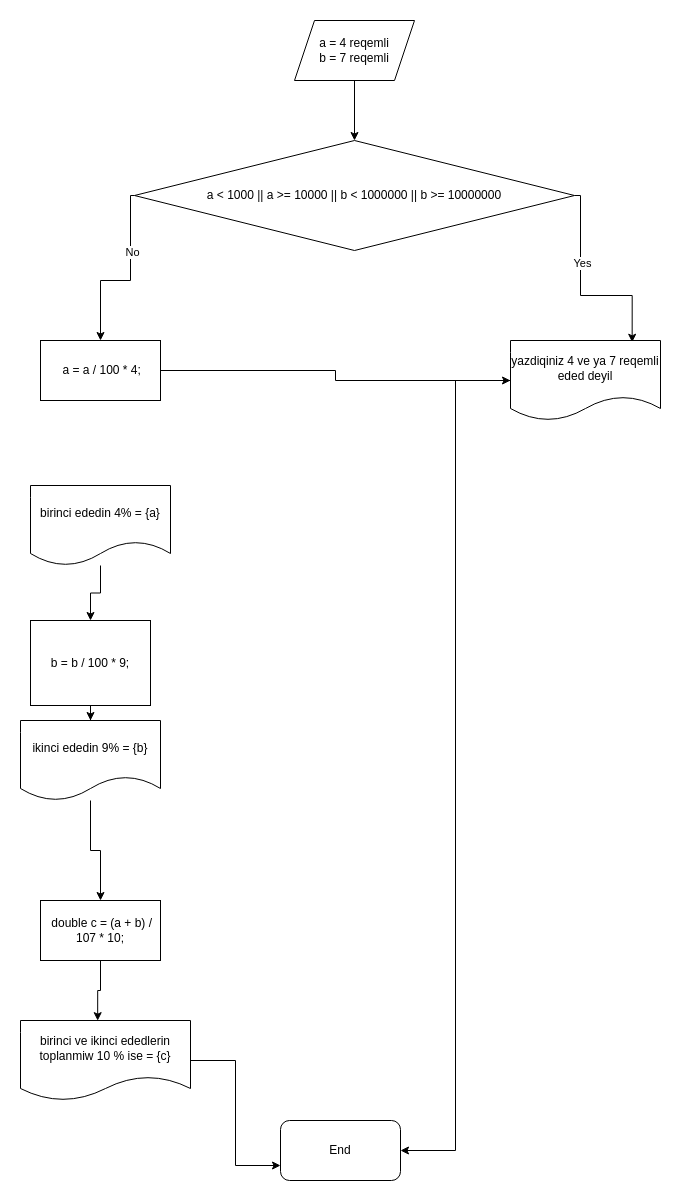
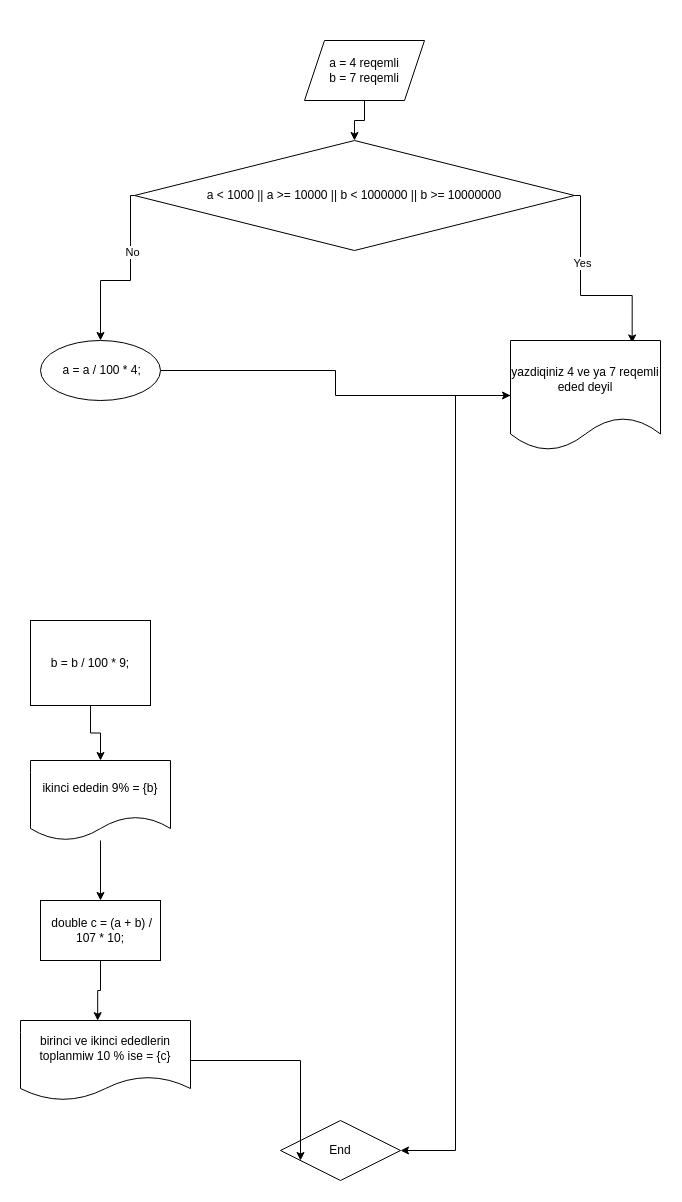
- <mxCell id="4" value="a = 4 reqemli&lt;br&gt;b = 7 reqemli" style="shape=parallelogram;perimeter=parallelogramPerimeter;whiteSpace=wrap;html=1;fixedSize=1;" vertex="1" parent="1"><mxGeometry x="294" y="20" width="120" height="60" as="geometry" /></mxCell>
+ <mxCell id="4" value="a = 4 reqemli&lt;br&gt;b = 7 reqemli" style="shape=parallelogram;perimeter=parallelogramPerimeter;whiteSpace=wrap;html=1;fixedSize=1;" vertex="1" parent="1"><mxGeometry x="304" y="40" width="120" height="60" as="geometry" /></mxCell>
- <mxCell id="13" value="&amp;nbsp;a = a / 100 * 4;" style="rounded=0;whiteSpace=wrap;html=1;" vertex="1" parent="1"><mxGeometry x="40" y="340" width="120" height="60" as="geometry" /></mxCell>
+ <mxCell id="13" value="&amp;nbsp;a = a / 100 * 4;" style="ellipse;whiteSpace=wrap;html=1;" vertex="1" parent="1"><mxGeometry x="40" y="340" width="120" height="60" as="geometry" /></mxCell>
- <mxCell id="11" value="yazdiqiniz 4 ve ya 7 reqemli eded deyil" style="shape=document;whiteSpace=wrap;html=1;boundedLbl=1;" vertex="1" parent="1"><mxGeometry x="510" y="340" width="150" height="80" as="geometry" /></mxCell>
+ <mxCell id="11" value="yazdiqiniz 4 ve ya 7 reqemli eded deyil" style="shape=document;whiteSpace=wrap;html=1;boundedLbl=1;" vertex="1" parent="1"><mxGeometry x="510" y="340" width="150" height="110" as="geometry" /></mxCell>
- <mxCell id="17" value="birinci ededin 4% = {a}" style="shape=document;whiteSpace=wrap;html=1;boundedLbl=1;" vertex="1" parent="1"><mxGeometry x="30" y="485" width="140" height="80" as="geometry" /></mxCell>
- <mxCell id="16" style="edgeStyle=orthogonalEdgeStyle;rounded=0;orthogonalLoop=1;jettySize=auto;html=1;" edge="1" parent="1" source="17" target="19"><mxGeometry relative="1" as="geometry" /></mxCell>
- <mxCell id="21" value="ikinci ededin 9% = {b}" style="shape=document;whiteSpace=wrap;html=1;boundedLbl=1;" vertex="1" parent="1"><mxGeometry x="20" y="720" width="140" height="80" as="geometry" /></mxCell>
+ <mxCell id="21" value="ikinci ededin 9% = {b}" style="shape=document;whiteSpace=wrap;html=1;boundedLbl=1;" vertex="1" parent="1"><mxGeometry x="30" y="760" width="140" height="80" as="geometry" /></mxCell>
- <mxCell id="2" value="End" style="rounded=1;whiteSpace=wrap;html=1;" vertex="1" parent="1"><mxGeometry x="280" y="1120" width="120" height="60" as="geometry" /></mxCell>
+ <mxCell id="2" value="End" style="rhombus;whiteSpace=wrap;html=1;" vertex="1" parent="1"><mxGeometry x="280" y="1120" width="120" height="60" as="geometry" /></mxCell>
